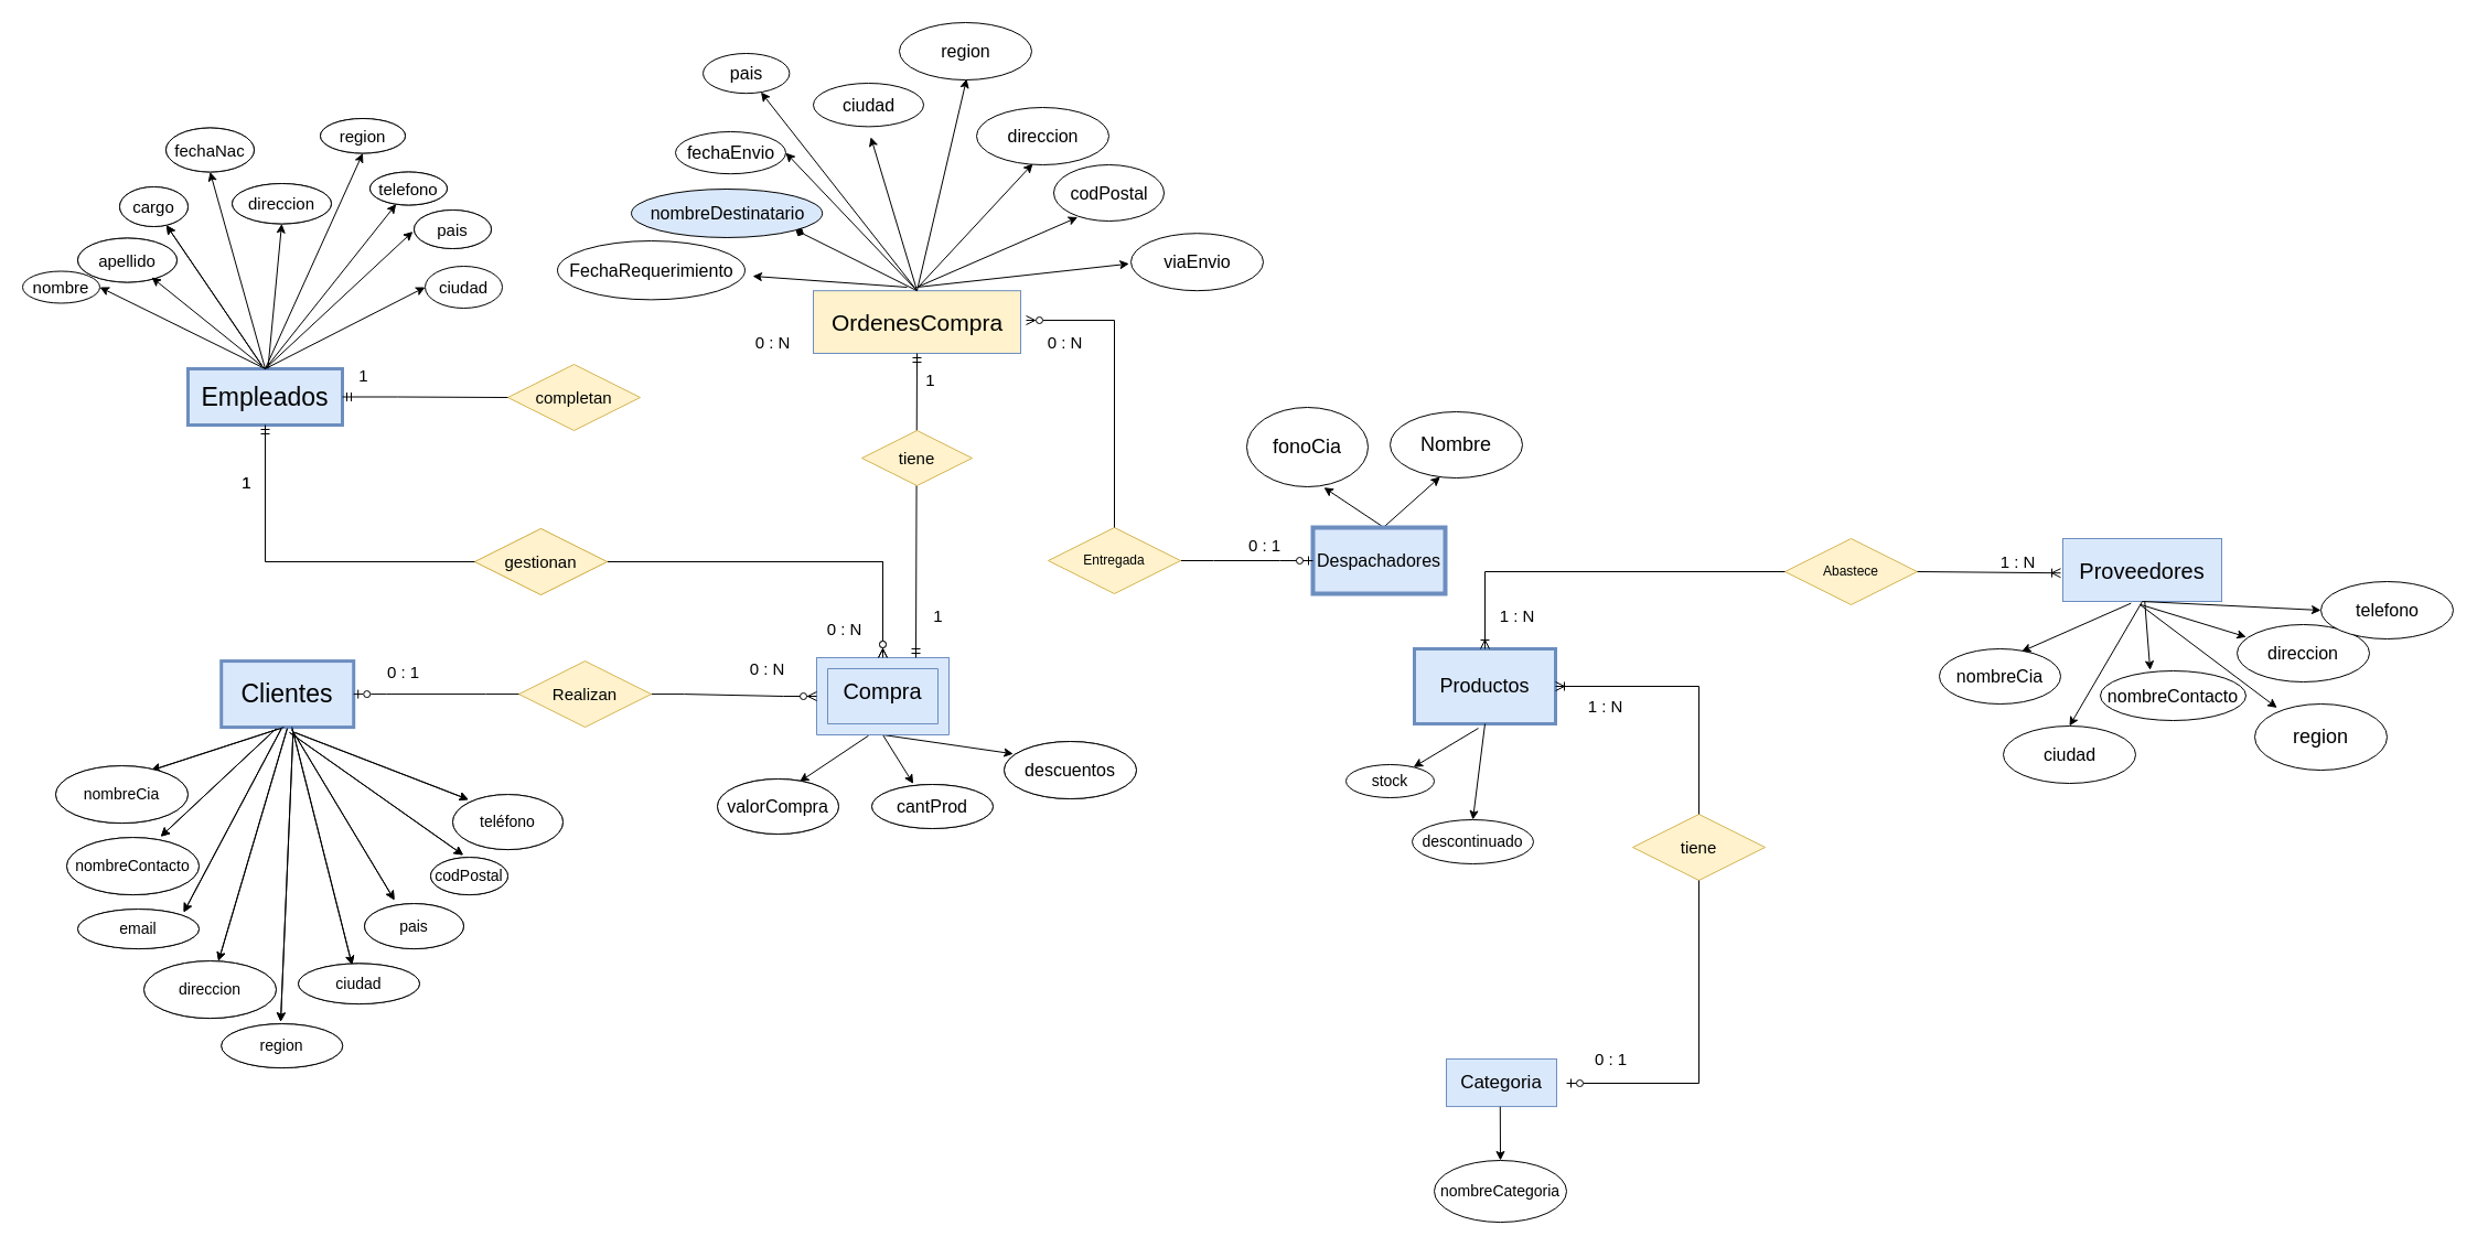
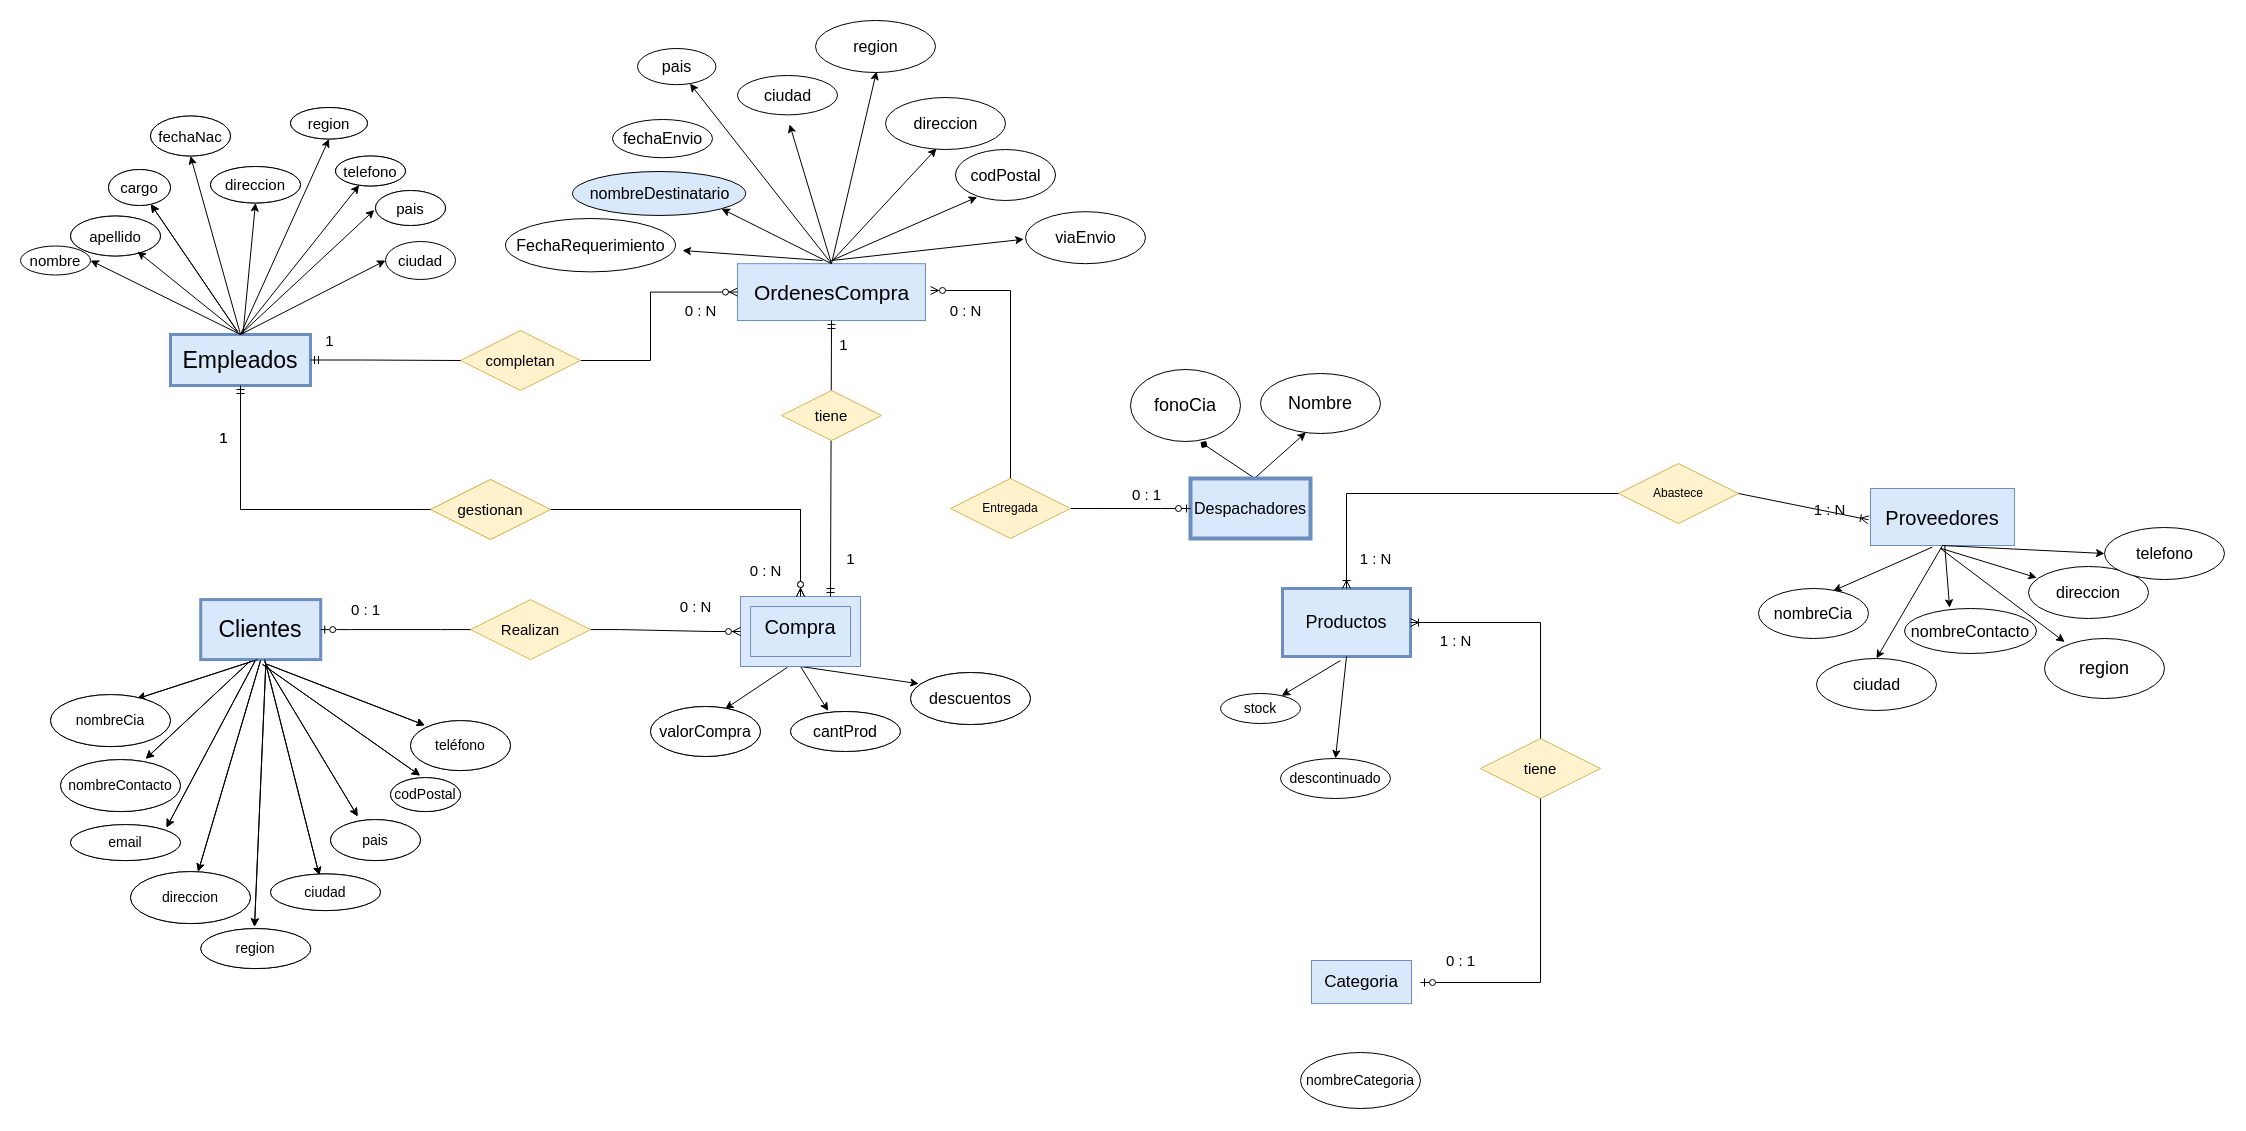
- <mxCell id="153" value="" style="endArrow=classic;html=1;rounded=0;exitX=0.5;exitY=0;exitDx=0;exitDy=0;fontSize=16;horizontal=1;verticalAlign=middle;entryX=1;entryY=0.5;entryDx=0;entryDy=0;" parent="135" source="147" target="145" edge="1"><mxGeometry width="50" height="50" relative="1" as="geometry"><mxPoint x="350" y="248" as="sourcePoint" /><mxPoint x="362" y="110" as="targetPoint" /><Array as="points" /></mxGeometry></mxCell>
- <mxCell id="154" value="" style="endArrow=diamond;html=1;rounded=0;exitX=0.5;exitY=0;exitDx=0;exitDy=0;fontSize=16;horizontal=1;verticalAlign=middle;entryX=1;entryY=1;entryDx=0;entryDy=0;" parent="135" source="147" target="136" edge="1"><mxGeometry width="50" height="50" relative="1" as="geometry"><mxPoint x="262" y="354" as="sourcePoint" /><mxPoint x="312" y="224" as="targetPoint" /></mxGeometry></mxCell>
+ <mxCell id="154" value="" style="endArrow=classic;html=1;rounded=0;exitX=0.5;exitY=0;exitDx=0;exitDy=0;fontSize=16;horizontal=1;verticalAlign=middle;entryX=1;entryY=1;entryDx=0;entryDy=0;" parent="135" source="147" target="136" edge="1"><mxGeometry width="50" height="50" relative="1" as="geometry"><mxPoint x="262" y="354" as="sourcePoint" /><mxPoint x="312" y="224" as="targetPoint" /></mxGeometry></mxCell>
- <mxCell id="147" value="OrdenesCompra" style="rounded=0;html=1;fontSize=21;rotation=0;horizontal=1;verticalAlign=middle;fillColor=#fff2cc;strokeColor=#6c8ebf;" parent="135" vertex="1"><mxGeometry x="257" y="243.18" width="188" height="56.82" as="geometry" /></mxCell>
+ <mxCell id="147" value="OrdenesCompra" style="rounded=0;html=1;fontSize=21;rotation=0;horizontal=1;verticalAlign=middle;fillColor=#dae8fc;strokeColor=#6c8ebf;" parent="135" vertex="1"><mxGeometry x="257" y="243.18" width="188" height="56.82" as="geometry" /></mxCell>
+ <mxCell id="175" value="" style="edgeStyle=orthogonalEdgeStyle;fontSize=12;html=1;endArrow=ERzeroToMany;endFill=1;rounded=0;fontFamily=Helvetica;fontColor=default;entryX=0;entryY=0.5;entryDx=0;entryDy=0;exitX=1;exitY=0.5;exitDx=0;exitDy=0;startArrow=none;" parent="1" source="176" target="147" edge="1"><mxGeometry width="100" height="100" relative="1" as="geometry"><mxPoint x="360" y="349.5" as="sourcePoint" /><mxPoint x="757" y="132.59" as="targetPoint" /><Array as="points"><mxPoint x="650" y="360" /><mxPoint x="650" y="292" /></Array></mxGeometry></mxCell>
- <mxCell id="105" value="" style="endArrow=classic;html=1;rounded=0;exitX=0.583;exitY=0.061;exitDx=0;exitDy=0;exitPerimeter=0;entryX=0.636;entryY=1.009;entryDx=0;entryDy=0;entryPerimeter=0;" parent="101" source="106" target="102" edge="1"><mxGeometry width="50" height="50" relative="1" as="geometry"><mxPoint x="24" y="77" as="sourcePoint" /><mxPoint x="-80" y="108.64" as="targetPoint" /></mxGeometry></mxCell>
+ <mxCell id="105" value="" style="endArrow=diamond;html=1;rounded=0;exitX=0.583;exitY=0.061;exitDx=0;exitDy=0;exitPerimeter=0;entryX=0.636;entryY=1.009;entryDx=0;entryDy=0;entryPerimeter=0;" parent="101" source="106" target="102" edge="1"><mxGeometry width="50" height="50" relative="1" as="geometry"><mxPoint x="24" y="77" as="sourcePoint" /><mxPoint x="-80" y="108.64" as="targetPoint" /></mxGeometry></mxCell>
- <mxCell id="114" value="Abastece" style="shape=rhombus;perimeter=rhombusPerimeter;whiteSpace=wrap;html=1;align=center;fillColor=#fff2cc;strokeColor=#d6b656;" parent="111" vertex="1"><mxGeometry x="188" y="88" width="120" height="60" as="geometry" /></mxCell>
+ <mxCell id="114" value="Abastece" style="shape=rhombus;perimeter=rhombusPerimeter;whiteSpace=wrap;html=1;align=center;fillColor=#fff2cc;strokeColor=#d6b656;" parent="111" vertex="1"><mxGeometry x="188" y="63" width="120" height="60" as="geometry" /></mxCell>
- <mxCell id="95" value="descontinuado" style="ellipse;whiteSpace=wrap;html=1;fontSize=14;" parent="91" vertex="1"><mxGeometry x="100" y="135" width="110" height="40" as="geometry" /></mxCell>
+ <mxCell id="95" value="descontinuado" style="ellipse;whiteSpace=wrap;html=1;fontSize=14;" parent="91" vertex="1"><mxGeometry x="100" y="150" width="110" height="40" as="geometry" /></mxCell>
- <mxCell id="75" value="" style="endArrow=classic;html=1;rounded=0;exitX=0.488;exitY=1.005;exitDx=0;exitDy=0;exitPerimeter=0;entryX=0.5;entryY=0;entryDx=0;entryDy=0;" parent="73" source="74" target="76" edge="1"><mxGeometry width="50" height="50" relative="1" as="geometry"><mxPoint x="33.96" y="64.638" as="sourcePoint" /><mxPoint x="59" y="86.183" as="targetPoint" /></mxGeometry></mxCell>
